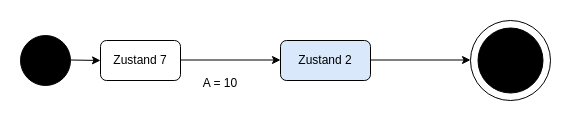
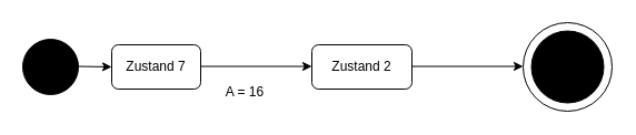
- <mxCell id="9" value="Zustand 2" style="rounded=1;whiteSpace=wrap;html=1;fillColor=#dae8fc;" vertex="1" parent="1"><mxGeometry x="280" y="40" width="90" height="40" as="geometry" /></mxCell>
+ <mxCell id="9" value="Zustand 2" style="rounded=1;whiteSpace=wrap;html=1;fillColor=#FFFFFF;" vertex="1" parent="1"><mxGeometry x="280" y="40" width="90" height="40" as="geometry" /></mxCell>
- <mxCell id="10" value="A = 10" style="text;html=1;strokeColor=none;fillColor=none;align=center;verticalAlign=middle;whiteSpace=wrap;rounded=0;" vertex="1" parent="1"><mxGeometry x="200" y="72.5" width="40" height="20" as="geometry" /></mxCell>
+ <mxCell id="10" value="A = 16" style="text;html=1;strokeColor=none;fillColor=none;align=center;verticalAlign=middle;whiteSpace=wrap;rounded=0;" vertex="1" parent="1"><mxGeometry x="200" y="72.5" width="40" height="20" as="geometry" /></mxCell>
